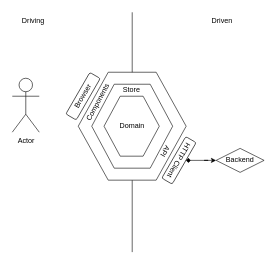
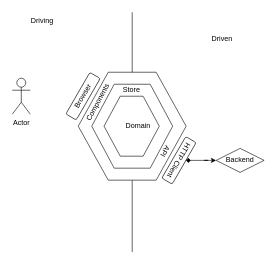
- <mxCell id="4" value="Driving" style="text;html=1;strokeColor=none;fillColor=none;align=center;verticalAlign=middle;whiteSpace=wrap;rounded=0;" vertex="1" parent="1"><mxGeometry x="25" y="20" width="60" height="30" as="geometry" /></mxCell>
+ <mxCell id="4" value="Driving" style="text;html=1;strokeColor=none;fillColor=none;align=center;verticalAlign=middle;whiteSpace=wrap;rounded=0;" vertex="1" parent="1"><mxGeometry x="40" y="20" width="60" height="30" as="geometry" /></mxCell>
- <mxCell id="5" value="Driven" style="text;html=1;strokeColor=none;fillColor=none;align=center;verticalAlign=middle;whiteSpace=wrap;rounded=0;" vertex="1" parent="1"><mxGeometry x="340" y="20" width="60" height="30" as="geometry" /></mxCell>
+ <mxCell id="5" value="Driven" style="text;html=1;strokeColor=none;fillColor=none;align=center;verticalAlign=middle;whiteSpace=wrap;rounded=0;" vertex="1" parent="1"><mxGeometry x="340" y="50" width="60" height="30" as="geometry" /></mxCell>
- <mxCell id="10" value="Actor" style="shape=umlActor;verticalLabelPosition=bottom;verticalAlign=top;html=1;outlineConnect=0;" vertex="1" parent="1"><mxGeometry x="20" y="130" width="45" height="90" as="geometry" /></mxCell>
+ <mxCell id="10" value="Actor" style="shape=umlActor;verticalLabelPosition=bottom;verticalAlign=top;html=1;outlineConnect=0;" vertex="1" parent="1"><mxGeometry x="20" y="130" width="30" height="60" as="geometry" /></mxCell>
- <mxCell id="9" value="Domain" style="text;html=1;strokeColor=none;fillColor=none;align=center;verticalAlign=middle;whiteSpace=wrap;rounded=0;" vertex="1" parent="1"><mxGeometry x="190.1" y="195" width="60" height="30" as="geometry" /></mxCell>
+ <mxCell id="9" value="Domain" style="text;html=1;strokeColor=none;fillColor=none;align=center;verticalAlign=middle;whiteSpace=wrap;rounded=0;" vertex="1" parent="1"><mxGeometry x="200.1" y="195" width="60" height="30" as="geometry" /></mxCell>
